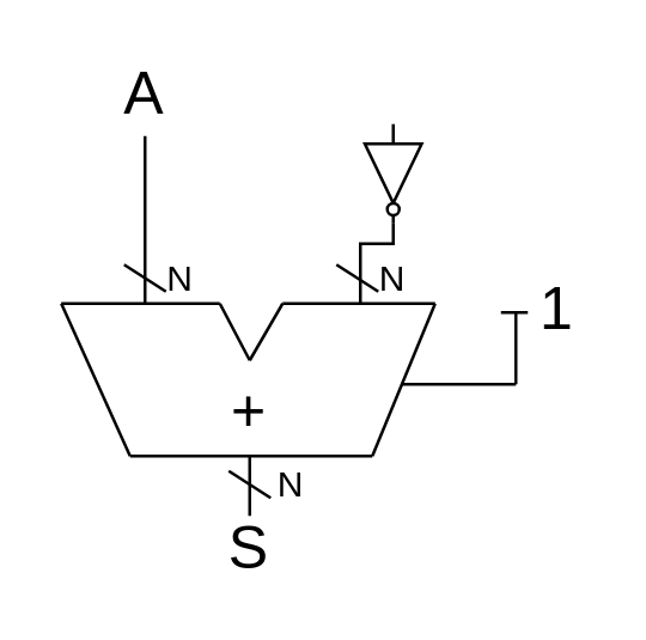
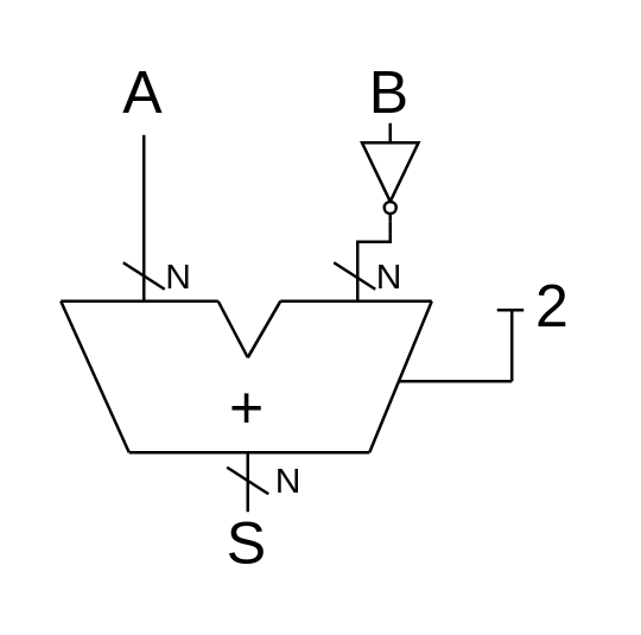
+ <mxCell id="13" value="&lt;font style=&quot;font-size: 20px&quot;&gt;B&lt;/font&gt;" style="text;html=1;strokeColor=none;fillColor=none;align=center;verticalAlign=middle;whiteSpace=wrap;rounded=0;" vertex="1" parent="1"><mxGeometry x="123" y="20" width="16" height="20" as="geometry" /></mxCell>
- <mxCell id="20" value="&lt;font style=&quot;font-size: 20px&quot;&gt;1&lt;/font&gt;" style="text;html=1;strokeColor=none;fillColor=none;align=center;verticalAlign=middle;whiteSpace=wrap;rounded=0;" vertex="1" parent="1"><mxGeometry x="178" y="92" width="16" height="20" as="geometry" /></mxCell>
+ <mxCell id="20" value="&lt;font style=&quot;font-size: 20px&quot;&gt;2&lt;/font&gt;" style="text;html=1;strokeColor=none;fillColor=none;align=center;verticalAlign=middle;whiteSpace=wrap;rounded=0;" vertex="1" parent="1"><mxGeometry x="178" y="92" width="16" height="20" as="geometry" /></mxCell>
